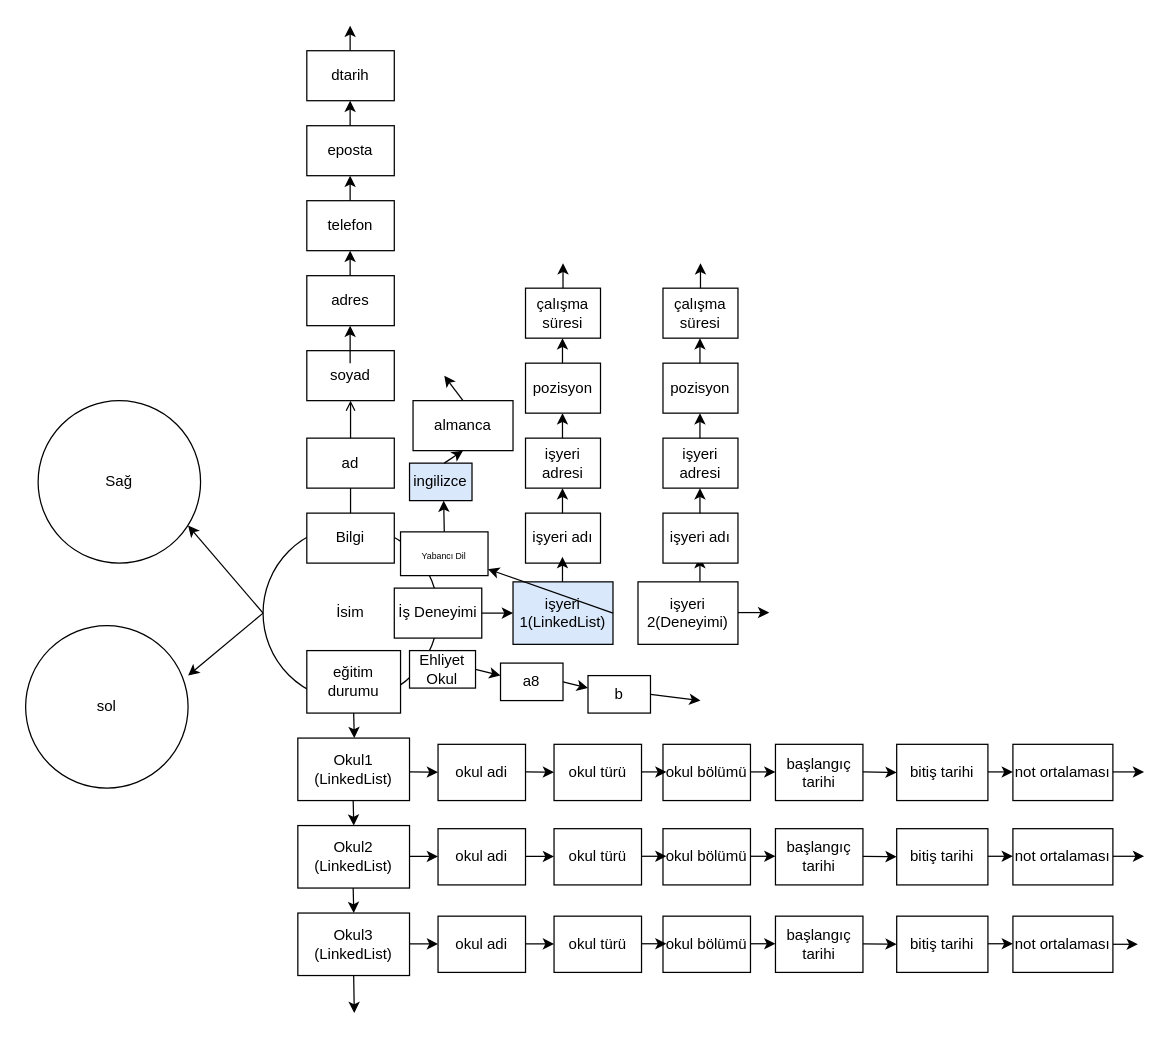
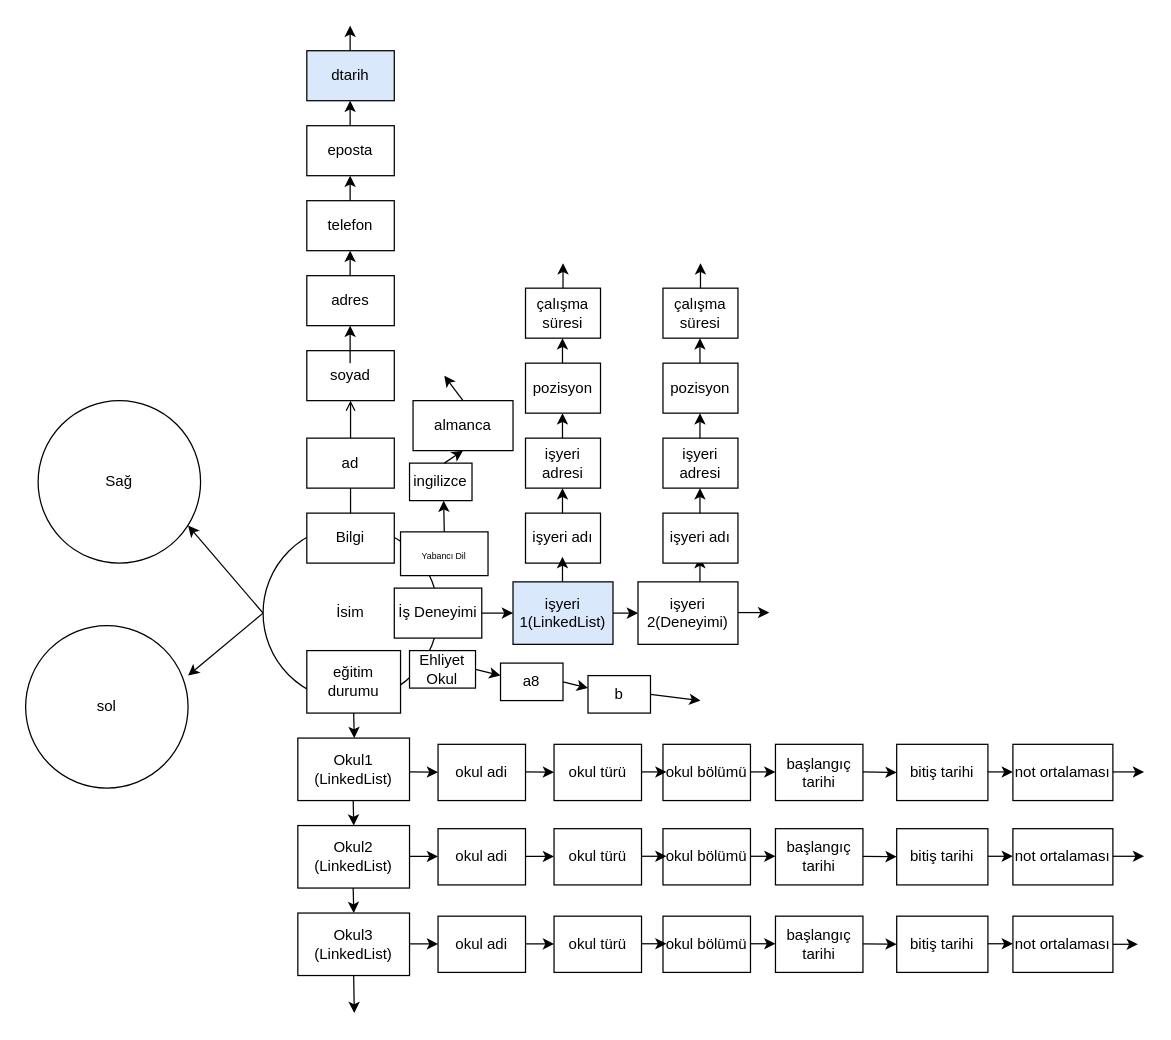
- <mxCell id="18" value="dtarih&lt;br&gt;" style="rounded=0;whiteSpace=wrap;html=1;" parent="1" vertex="1"><mxGeometry x="245" y="40" width="70" height="40" as="geometry" /></mxCell>
+ <mxCell id="18" value="dtarih&lt;br&gt;" style="rounded=0;whiteSpace=wrap;html=1;fillColor=#dae8fc;" parent="1" vertex="1"><mxGeometry x="245" y="40" width="70" height="40" as="geometry" /></mxCell>
- <mxCell id="21" value="ingilizce" style="rounded=0;whiteSpace=wrap;html=1;fillColor=#dae8fc;" parent="1" vertex="1"><mxGeometry x="327.19" y="370" width="50" height="30" as="geometry" /></mxCell>
+ <mxCell id="21" value="ingilizce" style="rounded=0;whiteSpace=wrap;html=1;" parent="1" vertex="1"><mxGeometry x="327.19" y="370" width="50" height="30" as="geometry" /></mxCell>
- <mxCell id="40" value="" style="endArrow=classic;html=1;exitX=1;exitY=0.5;exitDx=0;exitDy=0;" parent="1" source="26" target="17" edge="1"><mxGeometry width="50" height="50" relative="1" as="geometry"><mxPoint x="390" y="700" as="sourcePoint" /><mxPoint x="415" y="700" as="targetPoint" /></mxGeometry></mxCell>
+ <mxCell id="40" value="" style="endArrow=classic;html=1;exitX=1;exitY=0.5;exitDx=0;exitDy=0;entryX=0;entryY=0.5;entryDx=0;entryDy=0;" parent="1" source="26" target="28" edge="1"><mxGeometry width="50" height="50" relative="1" as="geometry"><mxPoint x="390" y="700" as="sourcePoint" /><mxPoint x="415" y="700" as="targetPoint" /></mxGeometry></mxCell>
